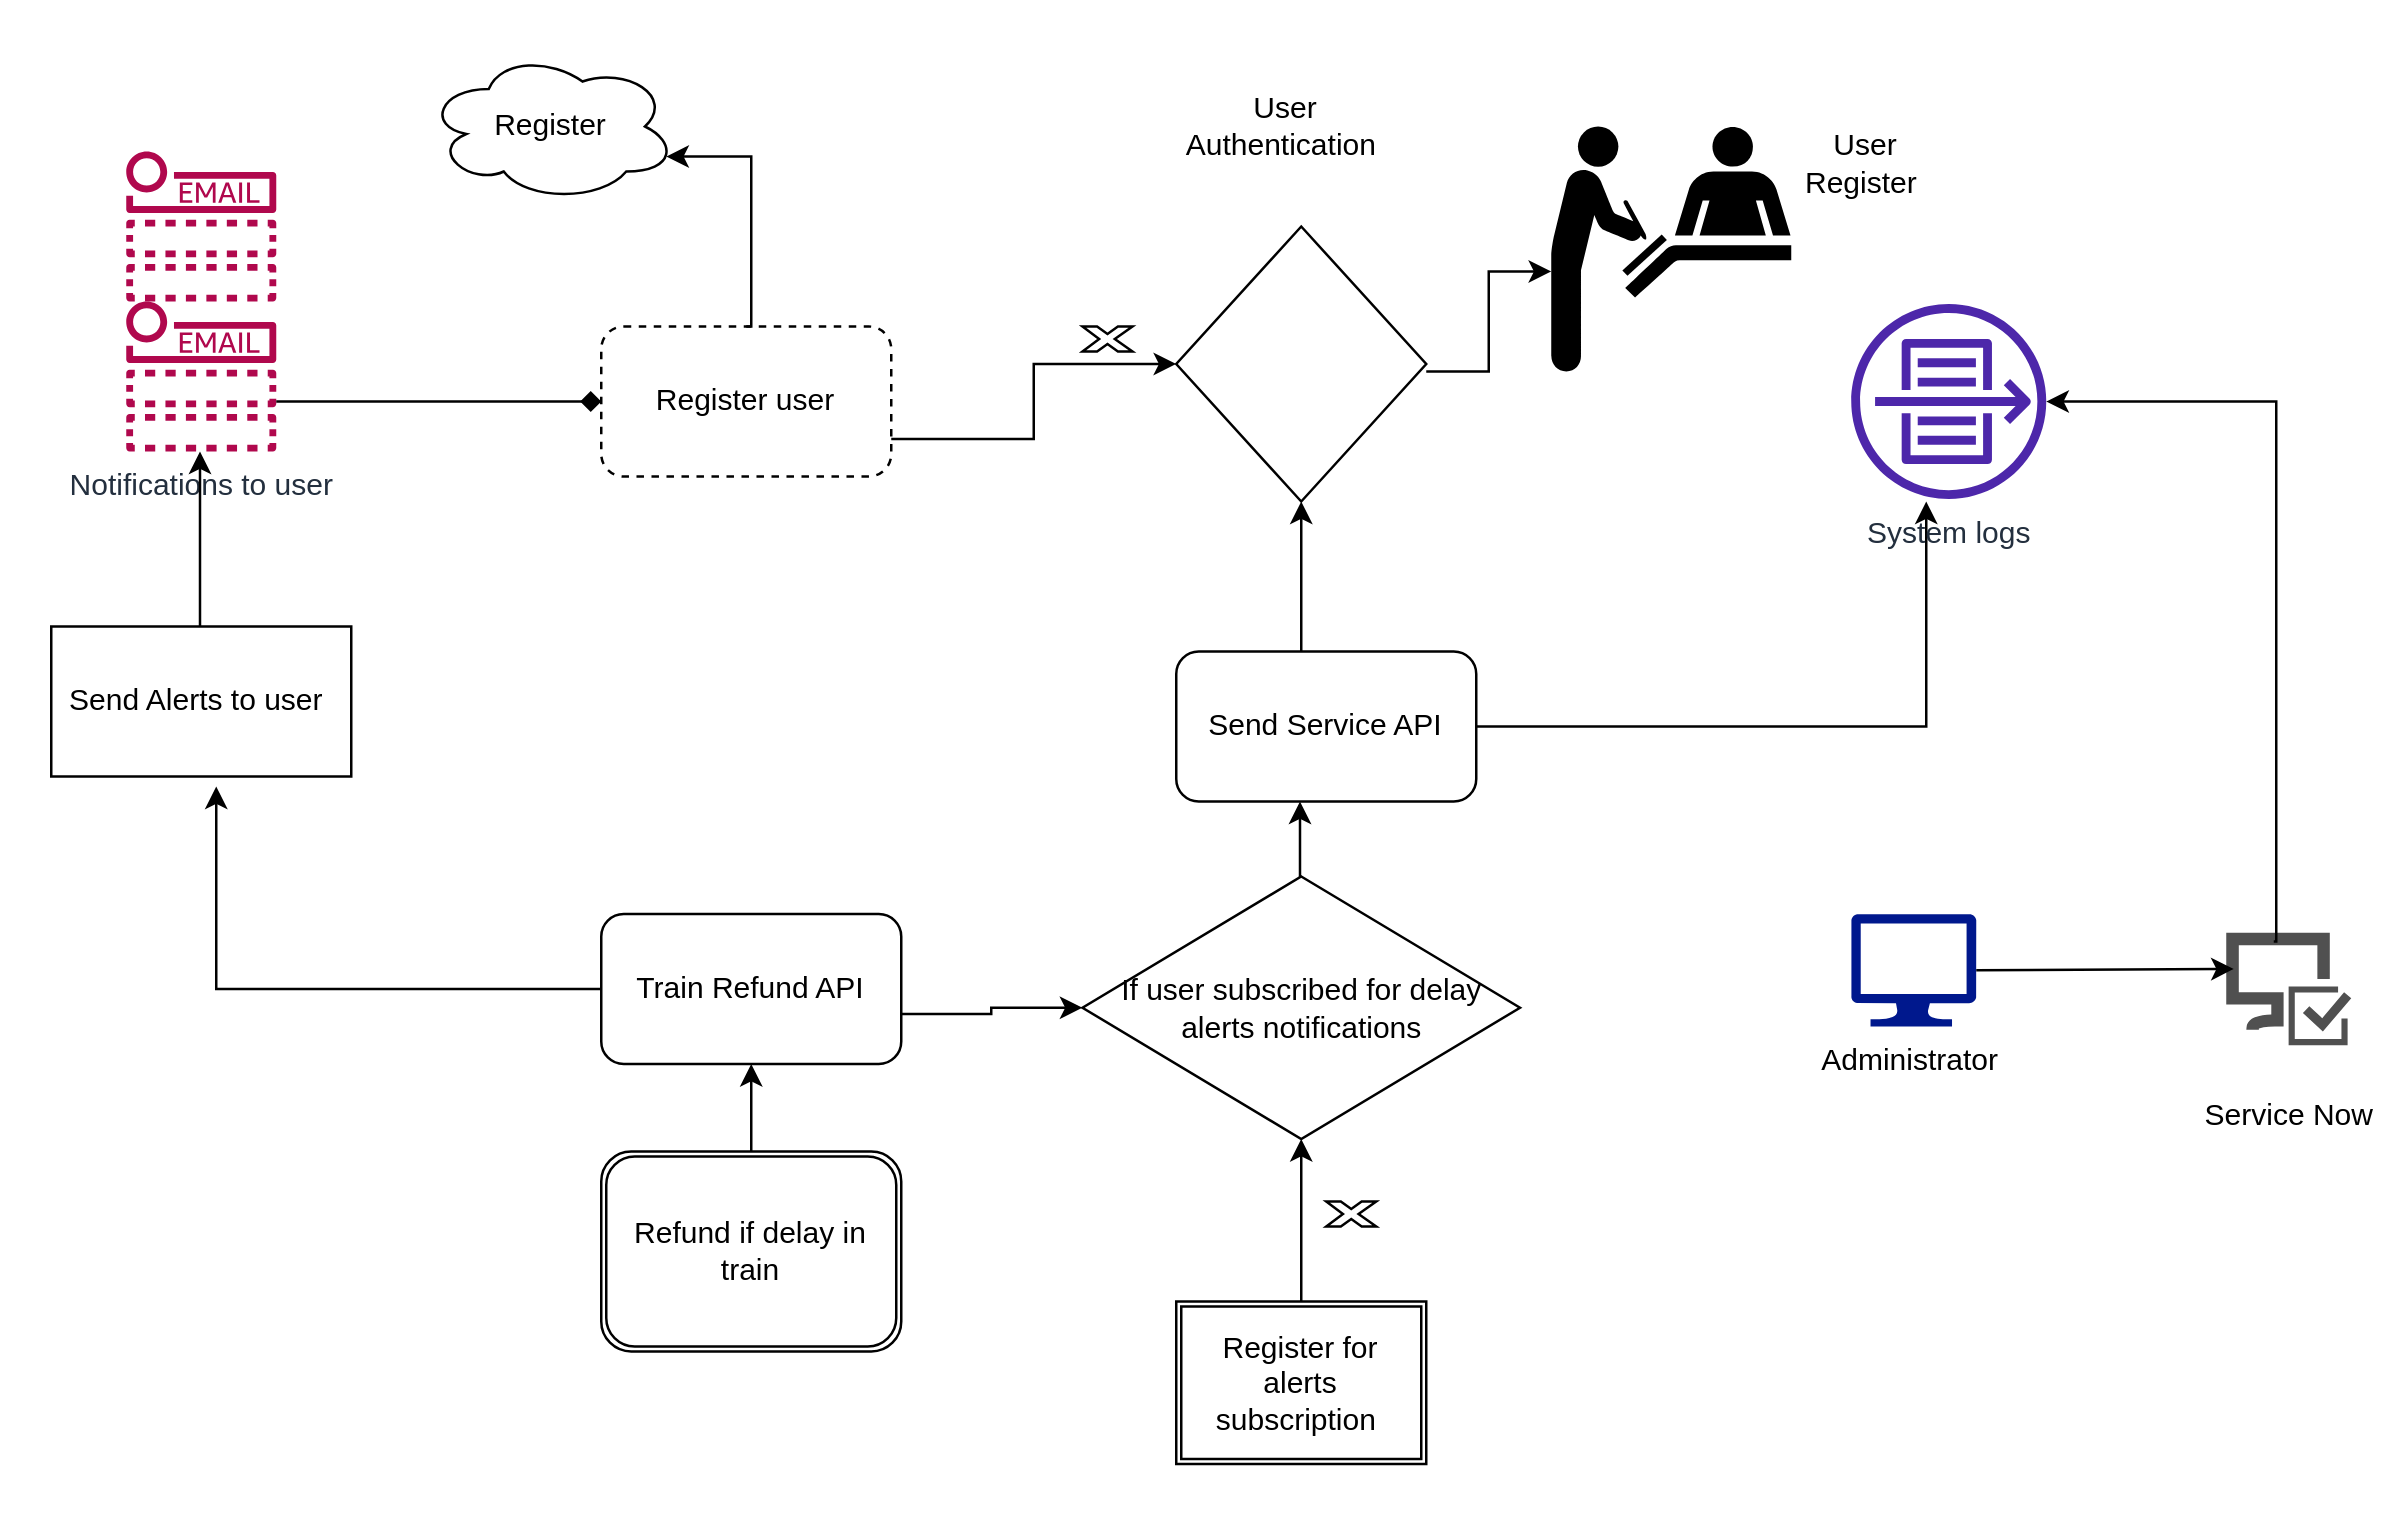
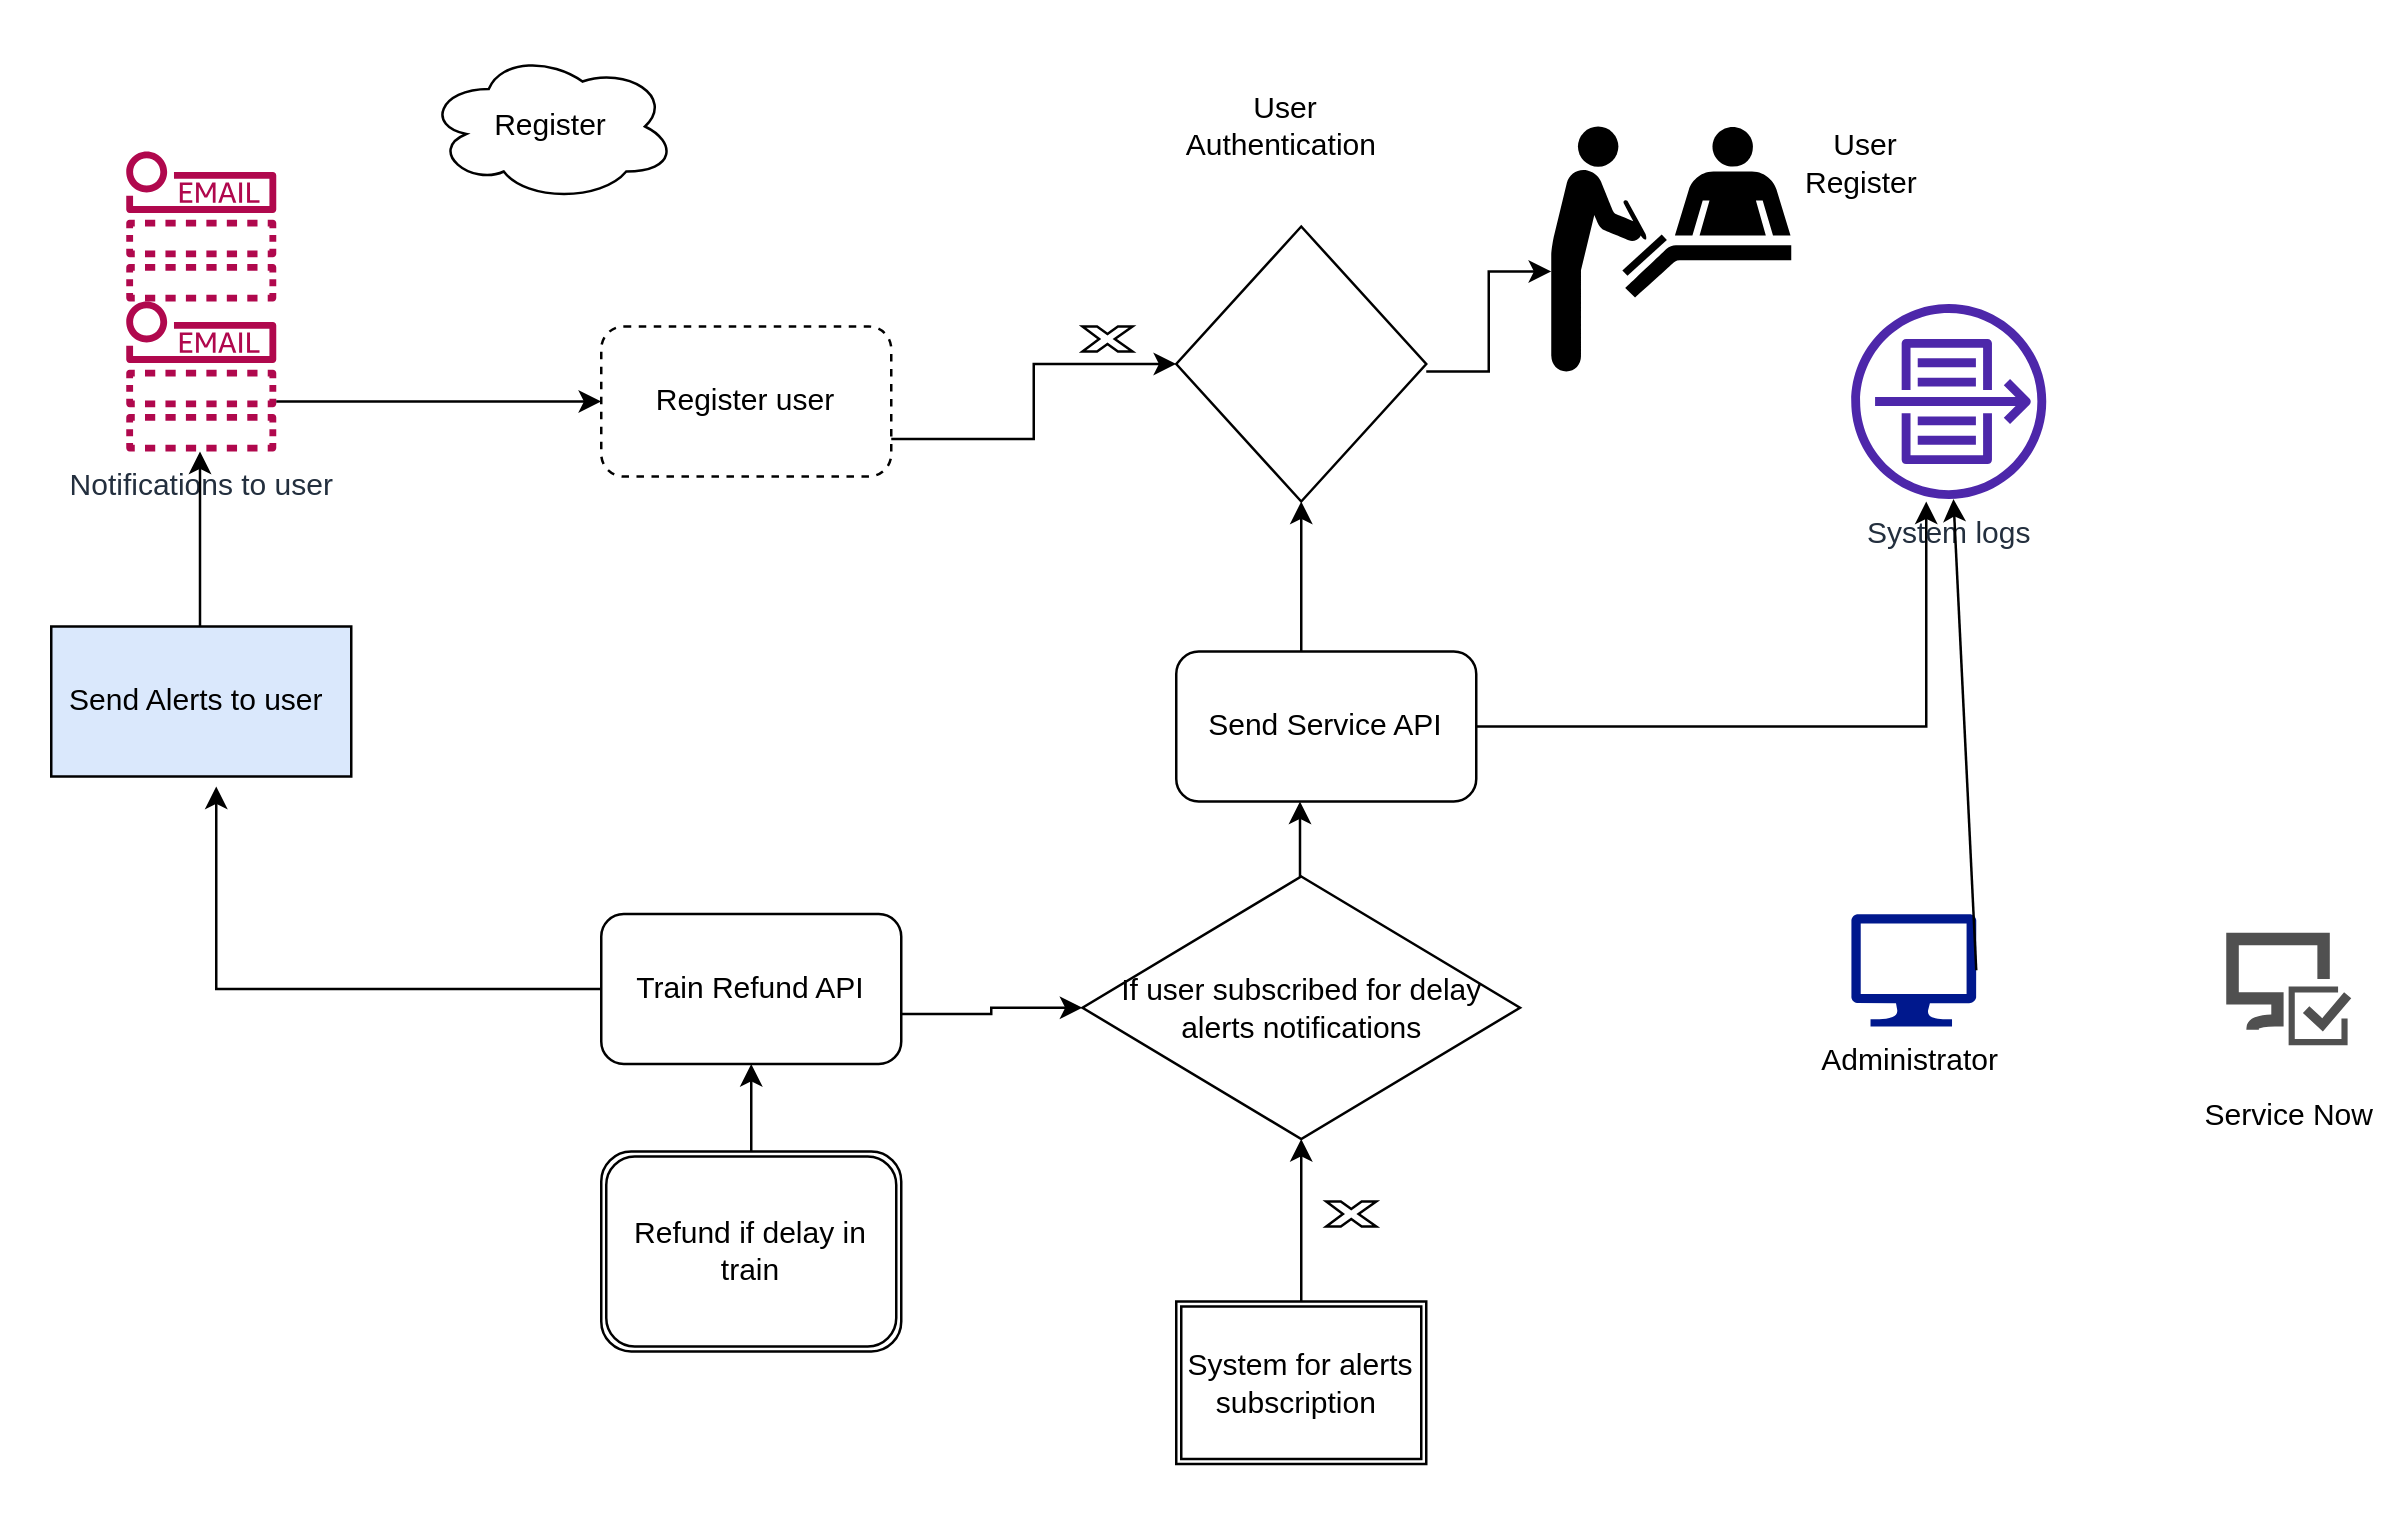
- <mxCell id="28" value="" style="edgeStyle=segmentEdgeStyle;endArrow=classic;html=1;rounded=0;entryX=0.96;entryY=0.7;entryDx=0;entryDy=0;entryPerimeter=0;exitX=0.5;exitY=0;exitDx=0;exitDy=0;" edge="1" parent="1" source="14" target="7"><mxGeometry width="50" height="50" relative="1" as="geometry"><mxPoint x="300" y="120" as="sourcePoint" /><mxPoint x="310" y="60" as="targetPoint" /><Array as="points"><mxPoint x="300" y="130" /><mxPoint x="300" y="62" /></Array></mxGeometry></mxCell>
- <mxCell id="15" value="" style="edgeStyle=elbowEdgeStyle;elbow=horizontal;endArrow=diamond;html=1;rounded=0;entryX=0;entryY=0.5;entryDx=0;entryDy=0;" edge="1" parent="1" source="8" target="14"><mxGeometry width="50" height="50" relative="1" as="geometry"><mxPoint x="264" y="200" as="sourcePoint" /><mxPoint x="314" y="150" as="targetPoint" /><Array as="points"><mxPoint x="180" y="160" /></Array></mxGeometry></mxCell>
+ <mxCell id="15" value="" style="edgeStyle=elbowEdgeStyle;elbow=horizontal;endArrow=classic;html=1;rounded=0;entryX=0;entryY=0.5;entryDx=0;entryDy=0;" edge="1" parent="1" source="8" target="14"><mxGeometry width="50" height="50" relative="1" as="geometry"><mxPoint x="264" y="200" as="sourcePoint" /><mxPoint x="314" y="150" as="targetPoint" /><Array as="points"><mxPoint x="180" y="160" /></Array></mxGeometry></mxCell>
- <mxCell id="34" value="" style="edgeStyle=elbowEdgeStyle;elbow=horizontal;endArrow=classic;html=1;rounded=0;exitX=0.38;exitY=0.078;exitDx=0;exitDy=0;exitPerimeter=0;" edge="1" parent="1" source="30" target="31"><mxGeometry width="50" height="50" relative="1" as="geometry"><mxPoint x="900" y="370" as="sourcePoint" /><mxPoint x="890" y="170" as="targetPoint" /><Array as="points"><mxPoint x="910" y="380" /><mxPoint x="910" y="380" /><mxPoint x="910" y="370" /></Array></mxGeometry></mxCell>
- <mxCell id="11" value="Send Alerts to user&amp;nbsp;" style="rounded=0;whiteSpace=wrap;html=1;" vertex="1" parent="1"><mxGeometry x="20" y="250" width="120" height="60" as="geometry" /></mxCell>
+ <mxCell id="11" value="Send Alerts to user&amp;nbsp;" style="rounded=0;whiteSpace=wrap;html=1;fillColor=#dae8fc;" vertex="1" parent="1"><mxGeometry x="20" y="250" width="120" height="60" as="geometry" /></mxCell>
- <mxCell id="33" value="" style="endArrow=classic;html=1;rounded=0;exitX=1;exitY=0.5;exitDx=0;exitDy=0;exitPerimeter=0;entryX=0.06;entryY=0.322;entryDx=0;entryDy=0;entryPerimeter=0;" edge="1" parent="1" source="32" target="30"><mxGeometry width="50" height="50" relative="1" as="geometry"><mxPoint x="850" y="440" as="sourcePoint" /><mxPoint x="884" y="388" as="targetPoint" /></mxGeometry></mxCell>
+ <mxCell id="33" value="" style="endArrow=classic;html=1;rounded=0;exitX=1;exitY=0.5;exitDx=0;exitDy=0;exitPerimeter=0;" edge="1" parent="1" source="32" target="31"><mxGeometry width="50" height="50" relative="1" as="geometry"><mxPoint x="850" y="440" as="sourcePoint" /><mxPoint x="884" y="388" as="targetPoint" /></mxGeometry></mxCell>
- <mxCell id="24" value="Register for alerts subscription&amp;nbsp;" style="shape=ext;double=1;rounded=0;whiteSpace=wrap;html=1;" vertex="1" parent="1"><mxGeometry x="470" y="520" width="100" height="65" as="geometry" /></mxCell>
+ <mxCell id="24" value="System for alerts subscription&amp;nbsp;" style="shape=ext;double=1;rounded=0;whiteSpace=wrap;html=1;" vertex="1" parent="1"><mxGeometry x="470" y="520" width="100" height="65" as="geometry" /></mxCell>
